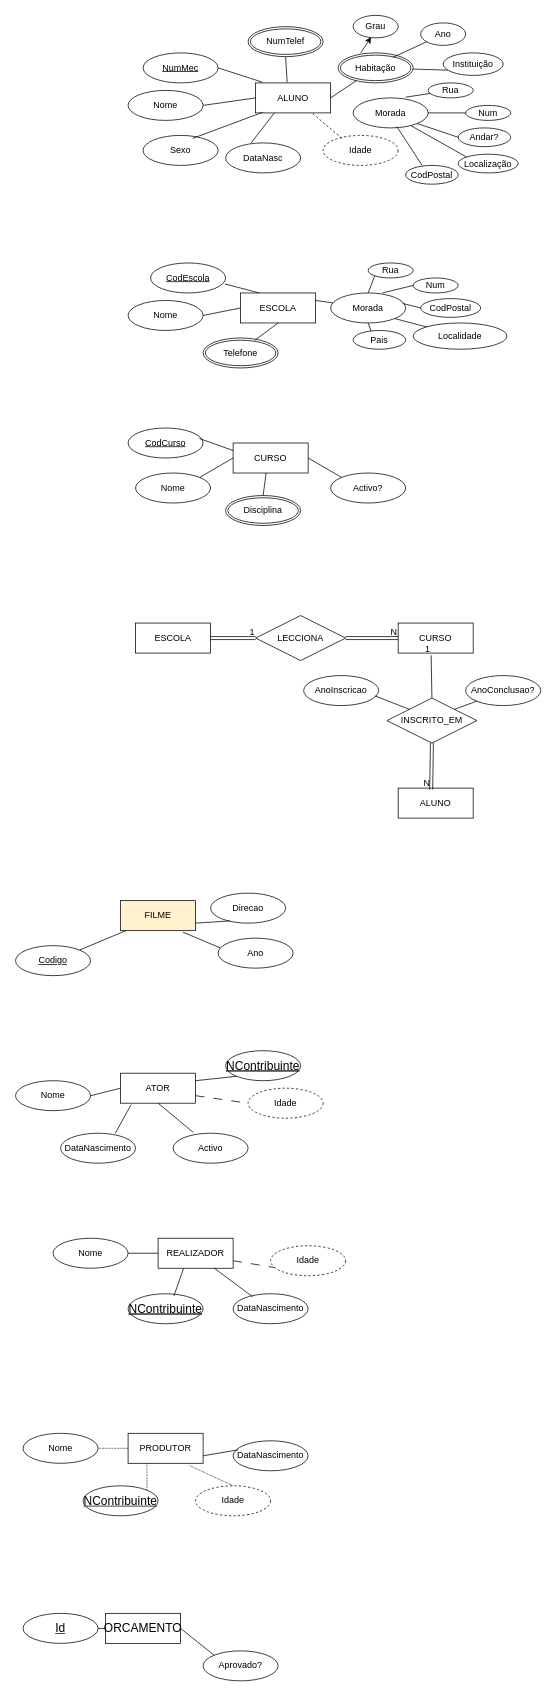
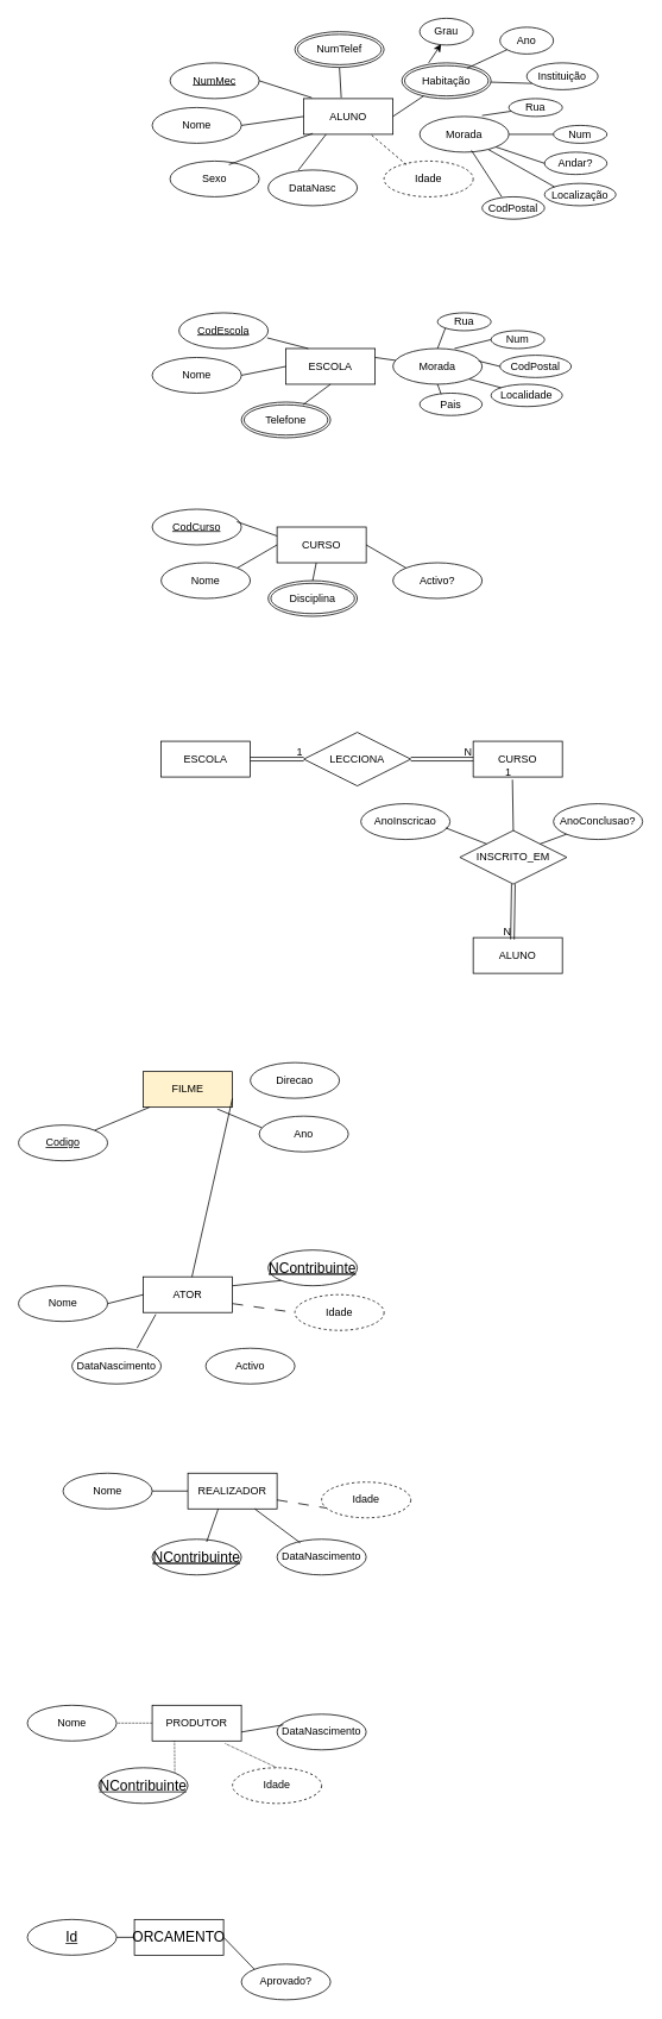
- <mxCell id="42" value="Localidade" style="ellipse;whiteSpace=wrap;html=1;align=center;" parent="1" vertex="1"><mxGeometry x="550" y="430" width="125" height="35" as="geometry" /></mxCell>
+ <mxCell id="42" value="Localidade" style="ellipse;whiteSpace=wrap;html=1;align=center;" parent="1" vertex="1"><mxGeometry x="550" y="430" width="80" height="25" as="geometry" /></mxCell>
- <mxCell id="47" value="Disciplina" style="ellipse;shape=doubleEllipse;margin=3;whiteSpace=wrap;html=1;align=center;" parent="1" vertex="1"><mxGeometry x="300" y="660" width="100" height="40" as="geometry" /></mxCell>
+ <mxCell id="47" value="Disciplina" style="ellipse;shape=doubleEllipse;margin=3;whiteSpace=wrap;html=1;align=center;" parent="1" vertex="1"><mxGeometry x="300" y="650" width="100" height="40" as="geometry" /></mxCell>
- <mxCell id="96" value="" style="endArrow=none;html=1;rounded=0;exitX=1;exitY=0.75;exitDx=0;exitDy=0;entryX=0.26;entryY=0.925;entryDx=0;entryDy=0;entryPerimeter=0;" edge="1" parent="1" source="79" target="82"><mxGeometry relative="1" as="geometry"><mxPoint x="253" y="1252" as="sourcePoint" /><mxPoint x="303" y="1273" as="targetPoint" /></mxGeometry></mxCell>
+ <mxCell id="96" value="" style="endArrow=none;html=1;rounded=0;exitX=1;exitY=0.75;exitDx=0;exitDy=0;" edge="1" parent="1" source="79" target="83"><mxGeometry relative="1" as="geometry"><mxPoint x="253" y="1252" as="sourcePoint" /><mxPoint x="303" y="1273" as="targetPoint" /></mxGeometry></mxCell>
- <mxCell id="91" value="" style="endArrow=none;html=1;rounded=0;exitX=0.5;exitY=1;exitDx=0;exitDy=0;entryX=0.27;entryY=-0.025;entryDx=0;entryDy=0;entryPerimeter=0;" edge="1" parent="1" source="83" target="84"><mxGeometry relative="1" as="geometry"><mxPoint x="184" y="1482" as="sourcePoint" /><mxPoint x="163" y="1520" as="targetPoint" /></mxGeometry></mxCell>
- <mxCell id="115" value="&lt;span id=&quot;docs-internal-guid-08878c33-7fff-b8fe-e34d-17da2a507b81&quot;&gt;&lt;span style=&quot;font-size: 12pt; font-family: Calibri, sans-serif; background-color: transparent; font-variant-numeric: normal; font-variant-east-asian: normal; font-variant-alternates: normal; font-variant-position: normal; vertical-align: baseline; white-space-collapse: preserve;&quot;&gt;ORCAMENTO &lt;/span&gt;&lt;/span&gt;" style="whiteSpace=wrap;html=1;align=center;" vertex="1" parent="1"><mxGeometry x="140" y="2150" width="100" height="40" as="geometry" /></mxCell>
+ <mxCell id="115" value="&lt;span id=&quot;docs-internal-guid-08878c33-7fff-b8fe-e34d-17da2a507b81&quot;&gt;&lt;span style=&quot;font-size: 12pt; font-family: Calibri, sans-serif; background-color: transparent; font-variant-numeric: normal; font-variant-east-asian: normal; font-variant-alternates: normal; font-variant-position: normal; vertical-align: baseline; white-space-collapse: preserve;&quot;&gt;ORCAMENTO &lt;/span&gt;&lt;/span&gt;" style="whiteSpace=wrap;html=1;align=center;" vertex="1" parent="1"><mxGeometry x="150" y="2150" width="100" height="40" as="geometry" /></mxCell>
